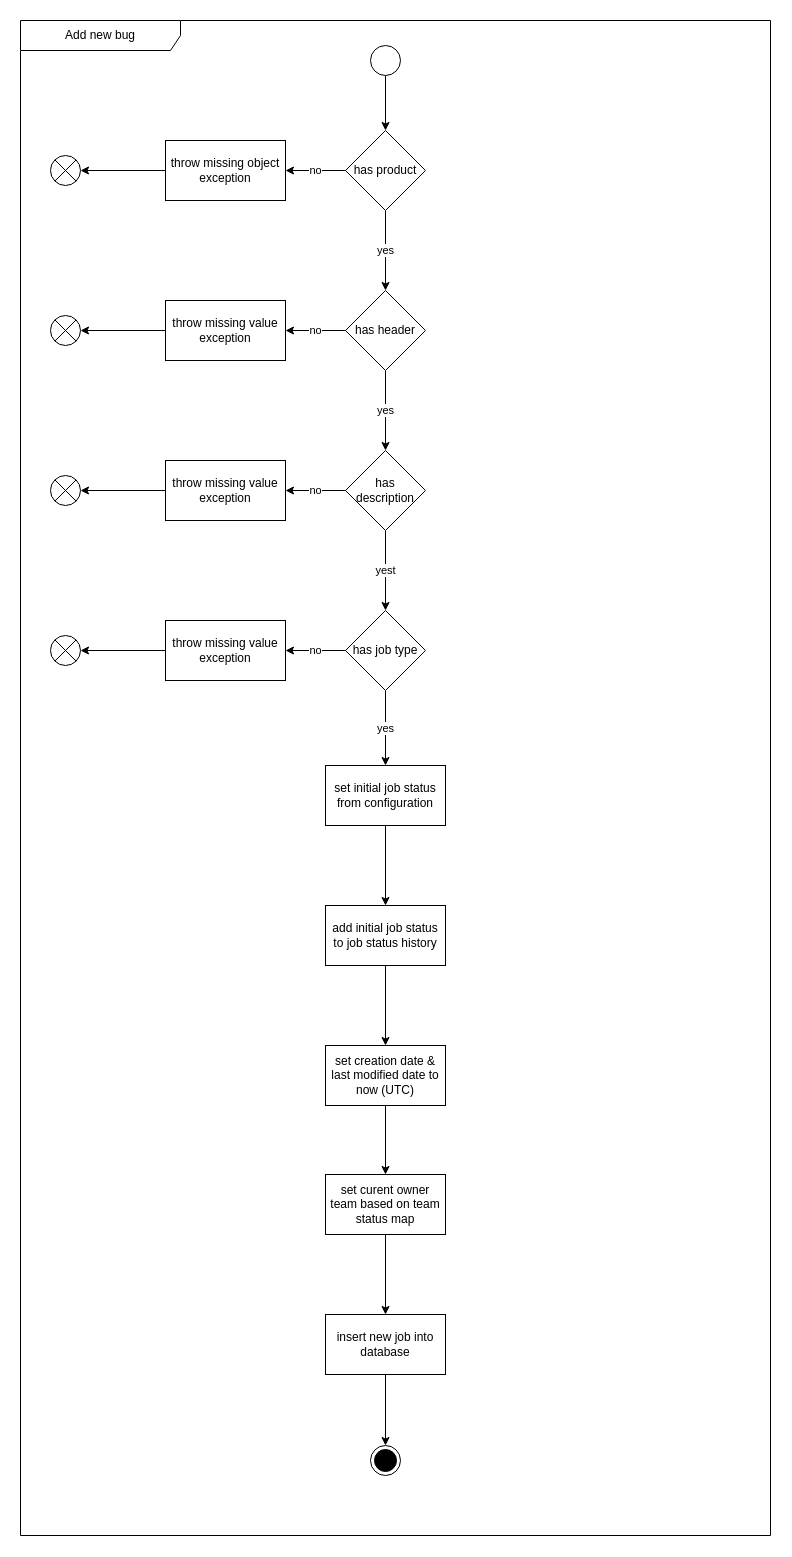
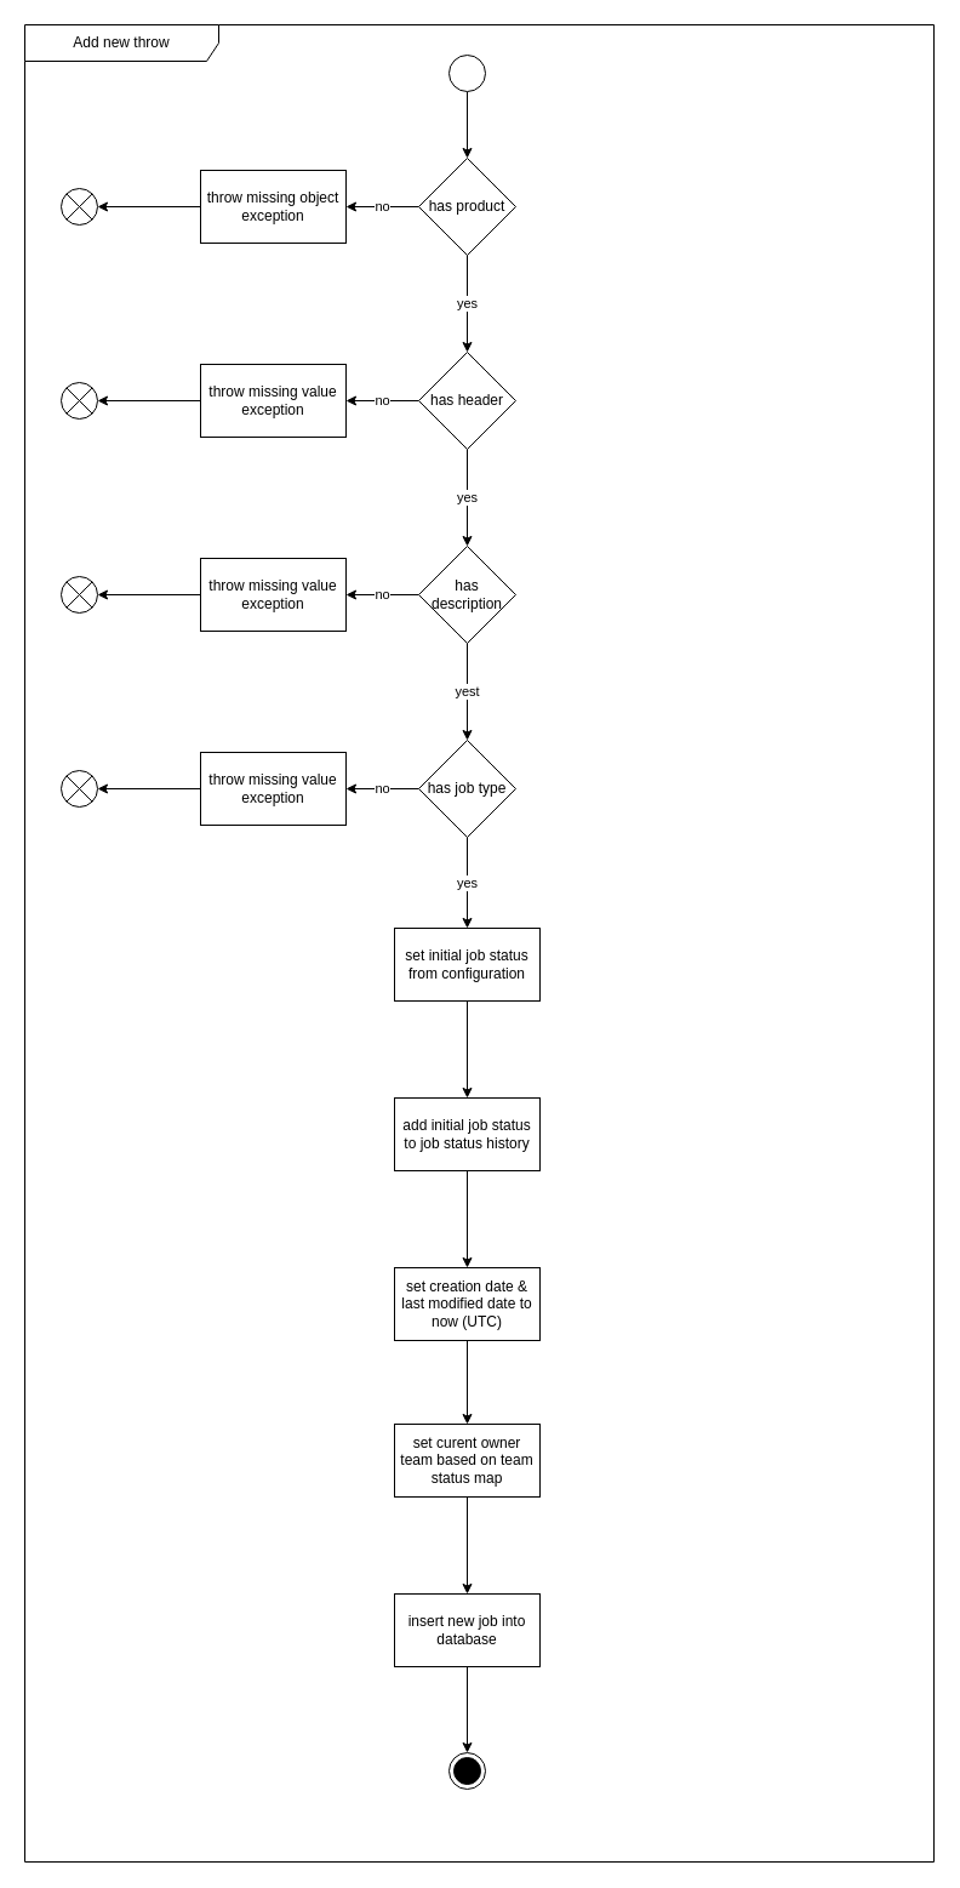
- <mxCell id="39" value="Add new bug" style="shape=umlFrame;whiteSpace=wrap;html=1;pointerEvents=0;recursiveResize=0;container=1;collapsible=0;width=160;" vertex="1" parent="1"><mxGeometry x="20" y="20" width="750" height="1515" as="geometry" /></mxCell>
+ <mxCell id="39" value="Add new throw" style="shape=umlFrame;whiteSpace=wrap;html=1;pointerEvents=0;recursiveResize=0;container=1;collapsible=0;width=160;" vertex="1" parent="1"><mxGeometry x="20" y="20" width="750" height="1515" as="geometry" /></mxCell>
